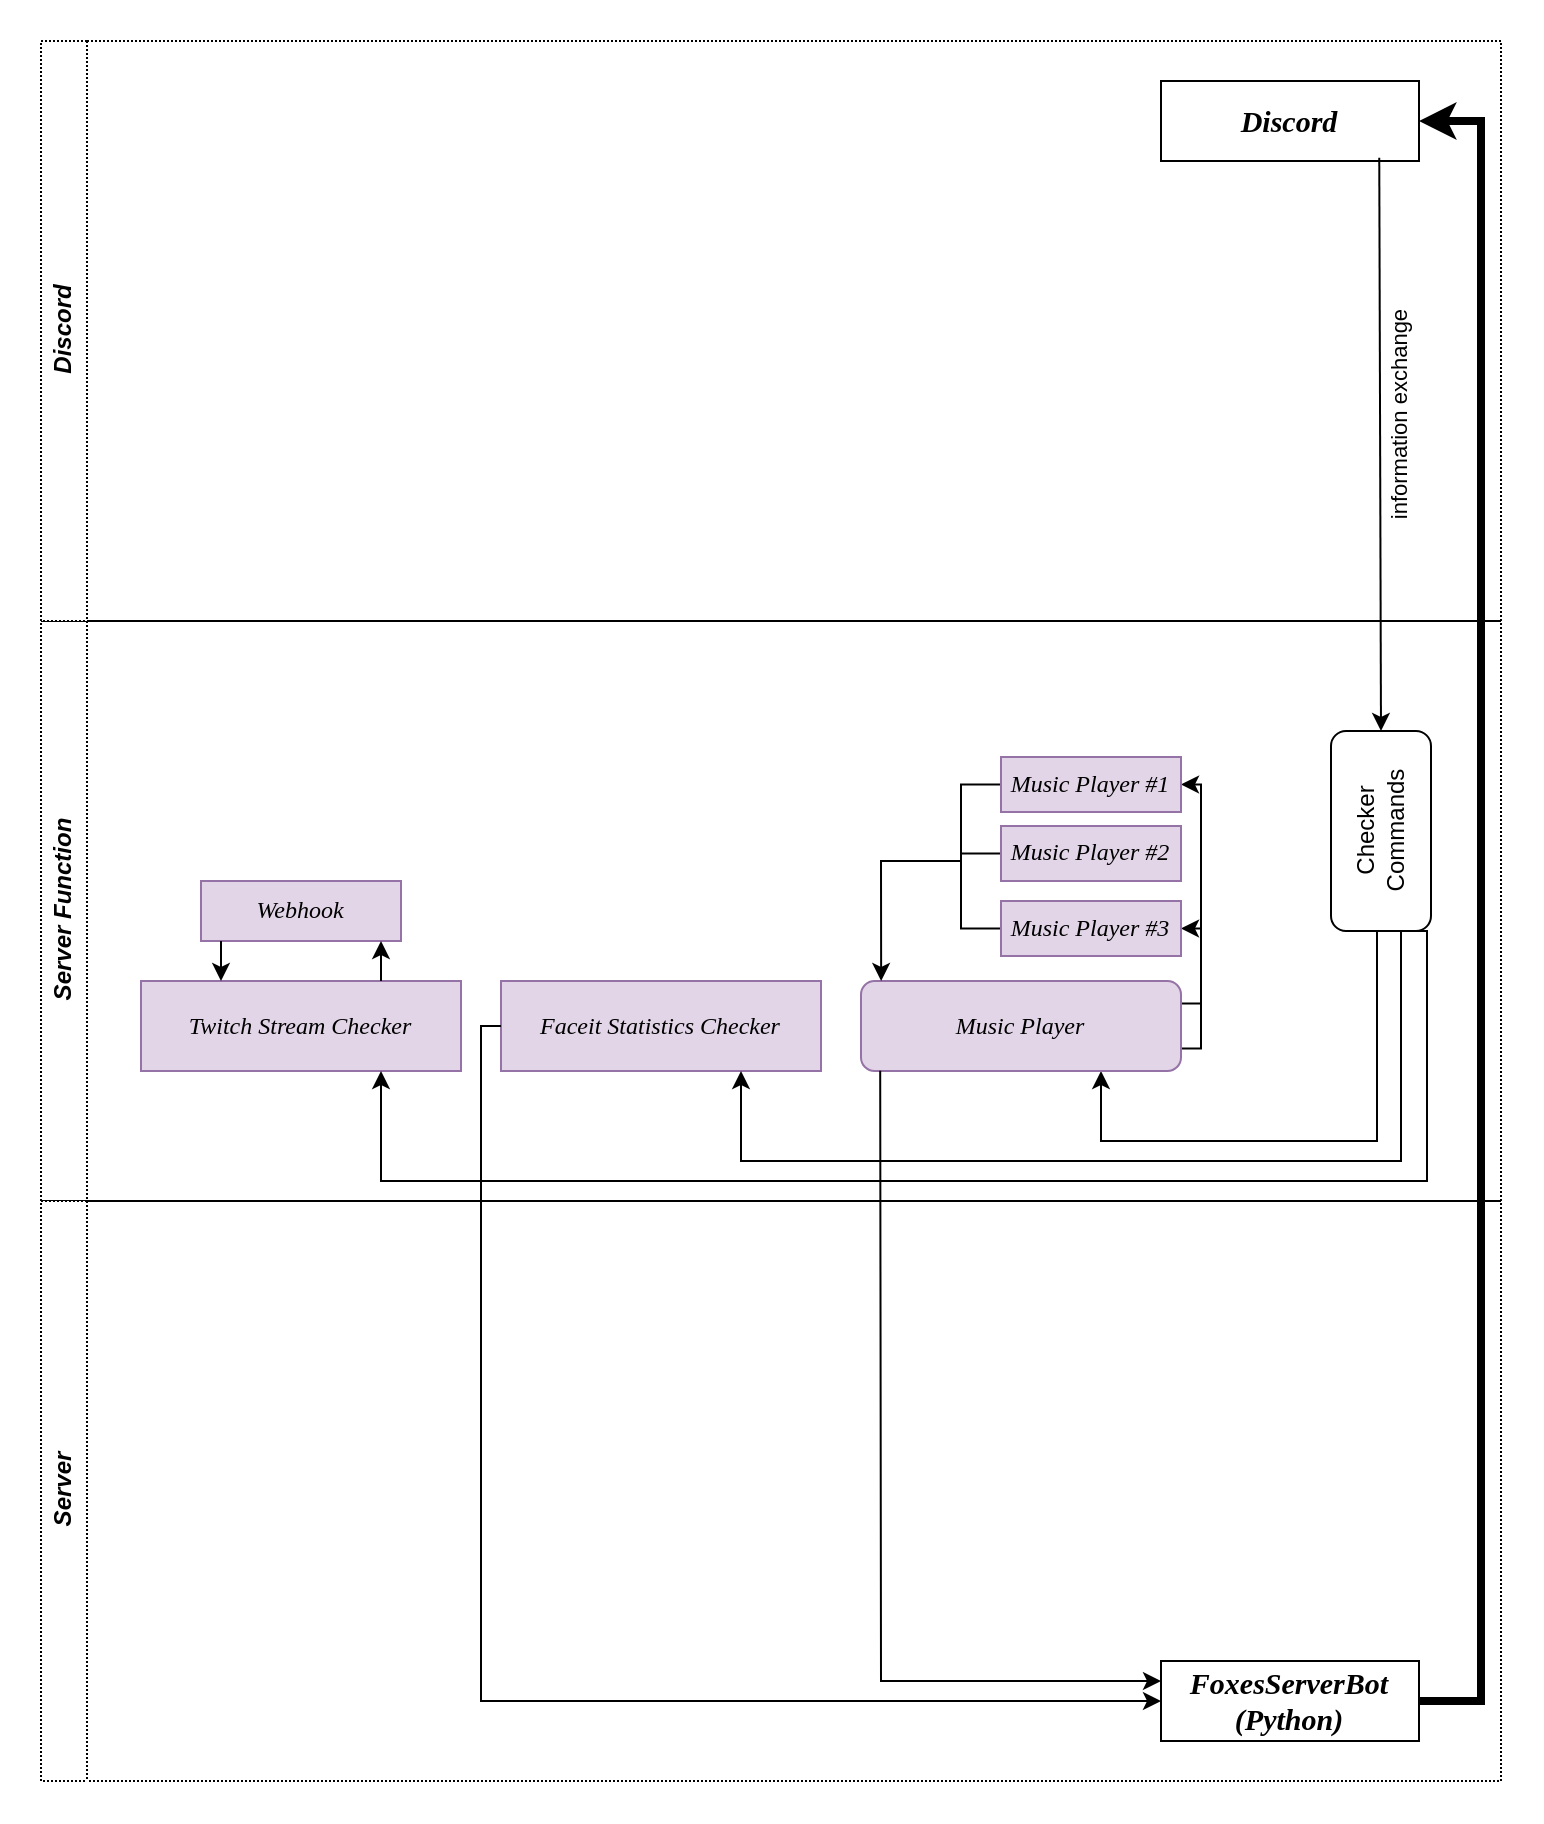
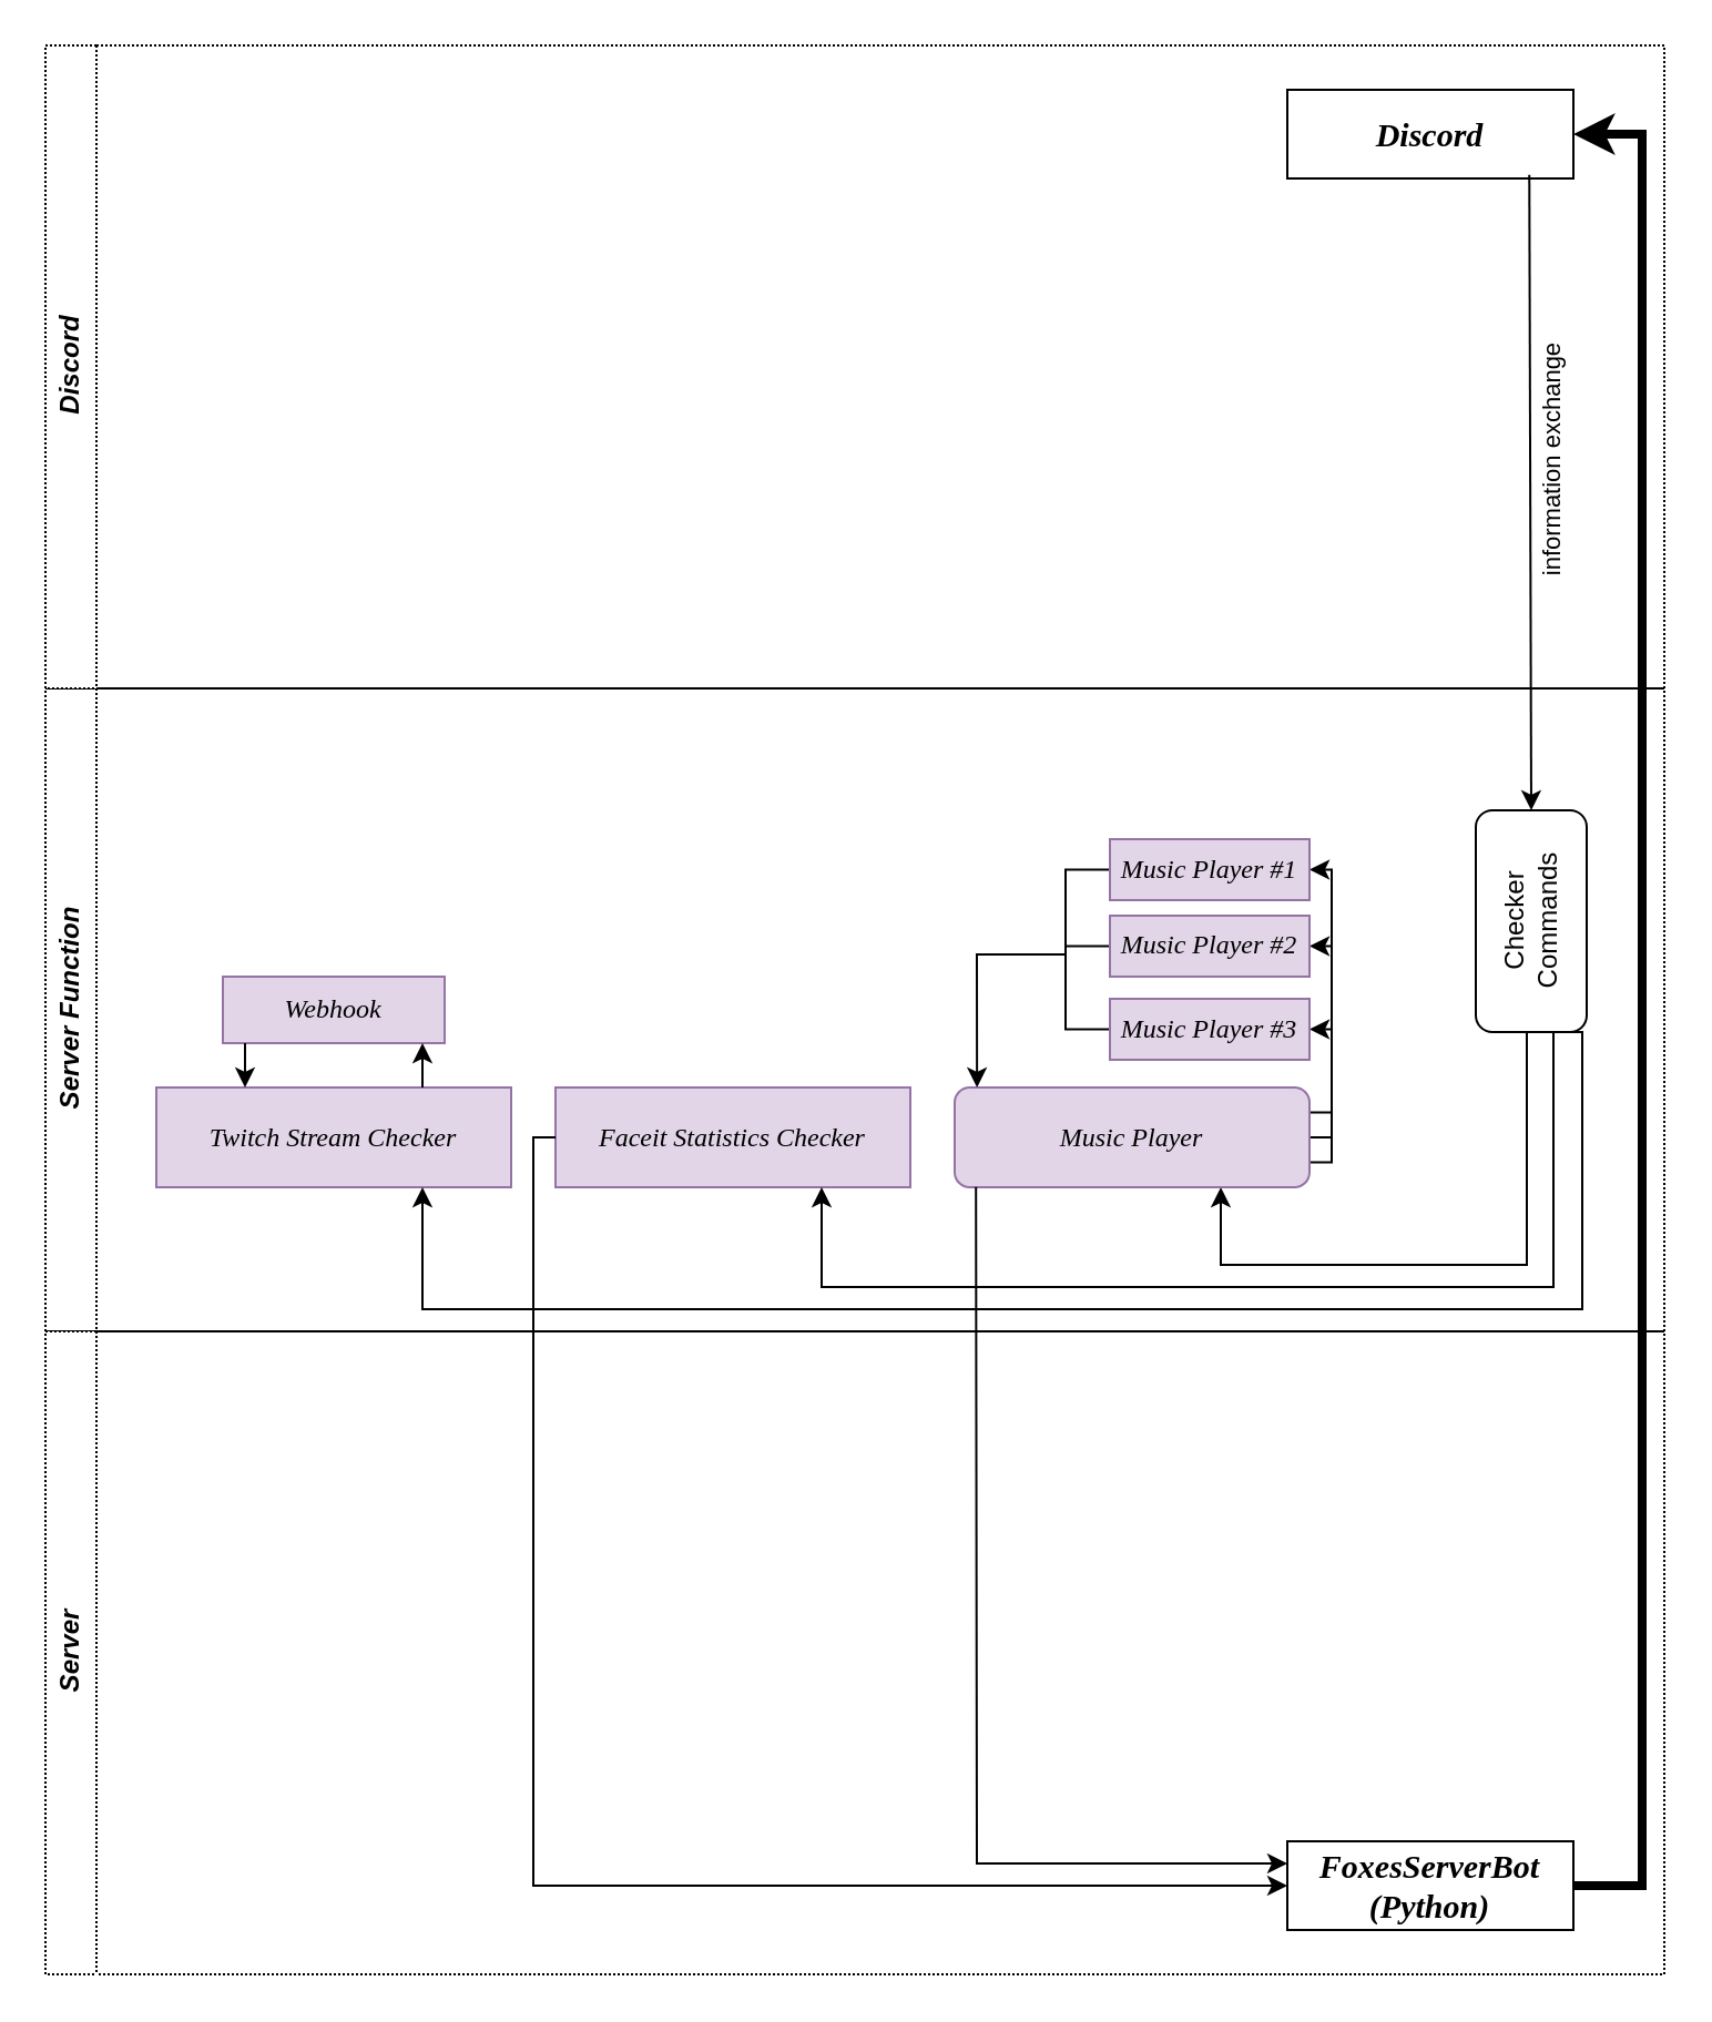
+ <mxCell id="10" style="edgeStyle=orthogonalEdgeStyle;rounded=0;orthogonalLoop=1;jettySize=auto;html=1;exitX=1;exitY=0.5;exitDx=0;exitDy=0;entryX=1;entryY=0.5;entryDx=0;entryDy=0;" edge="1" parent="2" source="12" target="16"><mxGeometry relative="1" as="geometry"><Array as="points"><mxPoint x="580" y="203" /><mxPoint x="580" y="116" /></Array></mxGeometry></mxCell>
